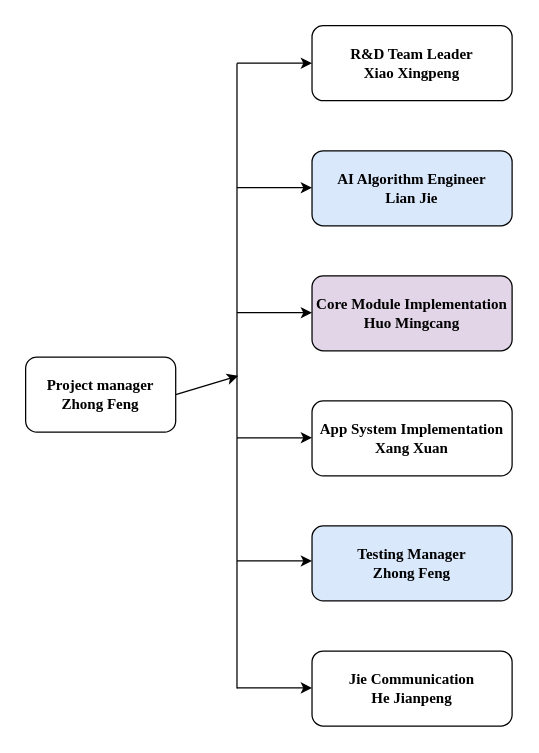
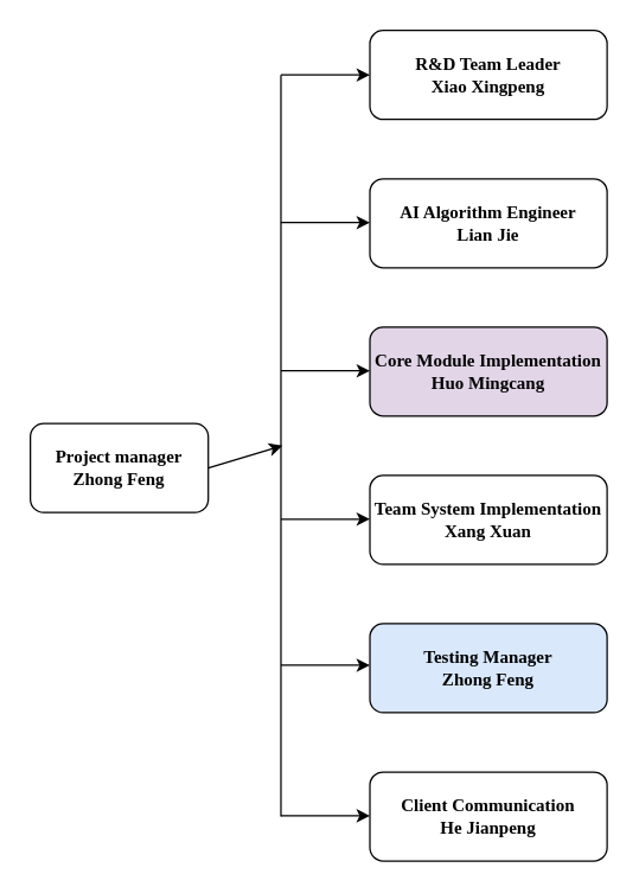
- <mxCell id="4" value="AI Algorithm Engineer&lt;br&gt;Lian Jie" style="rounded=1;whiteSpace=wrap;html=1;fontFamily=Times New Roman;fontStyle=1;fillColor=#dae8fc;" vertex="1" parent="1"><mxGeometry x="249" y="120" width="160" height="60" as="geometry" /></mxCell>
+ <mxCell id="4" value="AI Algorithm Engineer&lt;br&gt;Lian Jie" style="rounded=1;whiteSpace=wrap;html=1;fontFamily=Times New Roman;fontStyle=1" vertex="1" parent="1"><mxGeometry x="249" y="120" width="160" height="60" as="geometry" /></mxCell>
- <mxCell id="6" value="App System Implementation&lt;br&gt;Xang Xuan" style="rounded=1;whiteSpace=wrap;html=1;fontFamily=Times New Roman;fontStyle=1" vertex="1" parent="1"><mxGeometry x="249" y="320" width="160" height="60" as="geometry" /></mxCell>
+ <mxCell id="6" value="Team System Implementation&lt;br&gt;Xang Xuan" style="rounded=1;whiteSpace=wrap;html=1;fontFamily=Times New Roman;fontStyle=1" vertex="1" parent="1"><mxGeometry x="249" y="320" width="160" height="60" as="geometry" /></mxCell>
- <mxCell id="8" value="Jie Communication&lt;br&gt;He Jianpeng" style="rounded=1;whiteSpace=wrap;html=1;fontFamily=Times New Roman;fontStyle=1" vertex="1" parent="1"><mxGeometry x="249" y="520" width="160" height="60" as="geometry" /></mxCell>
+ <mxCell id="8" value="Client Communication&lt;br&gt;He Jianpeng" style="rounded=1;whiteSpace=wrap;html=1;fontFamily=Times New Roman;fontStyle=1" vertex="1" parent="1"><mxGeometry x="249" y="520" width="160" height="60" as="geometry" /></mxCell>
